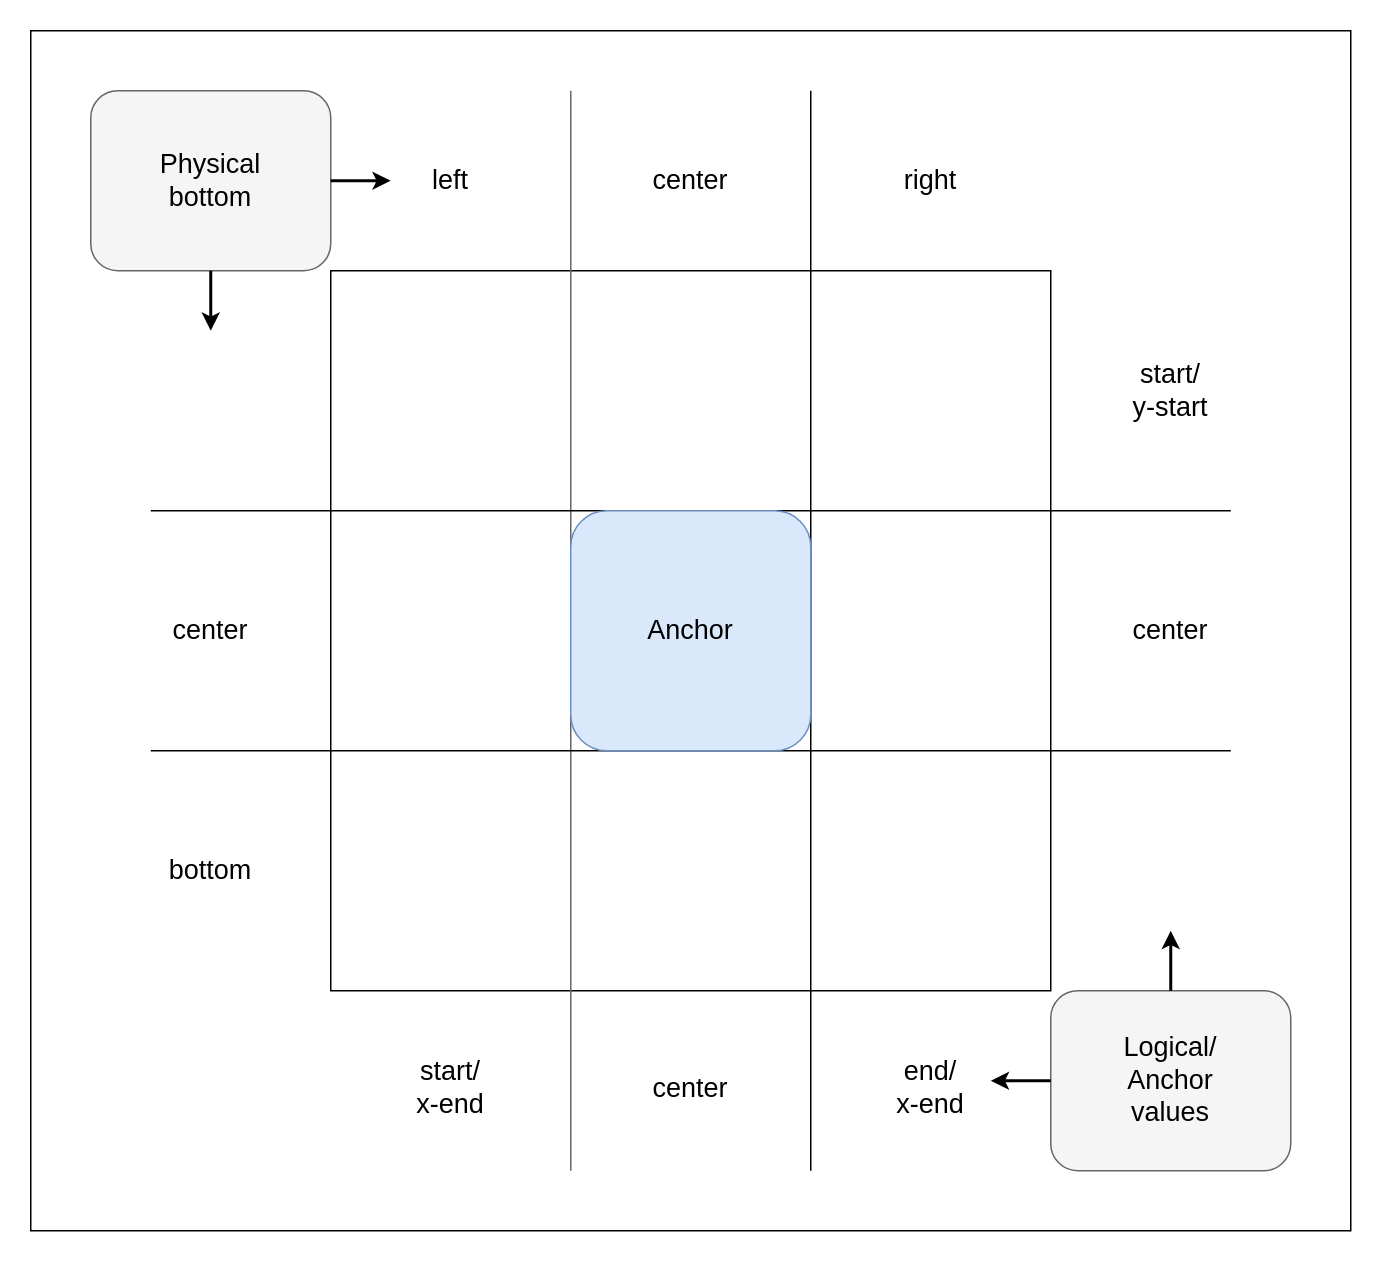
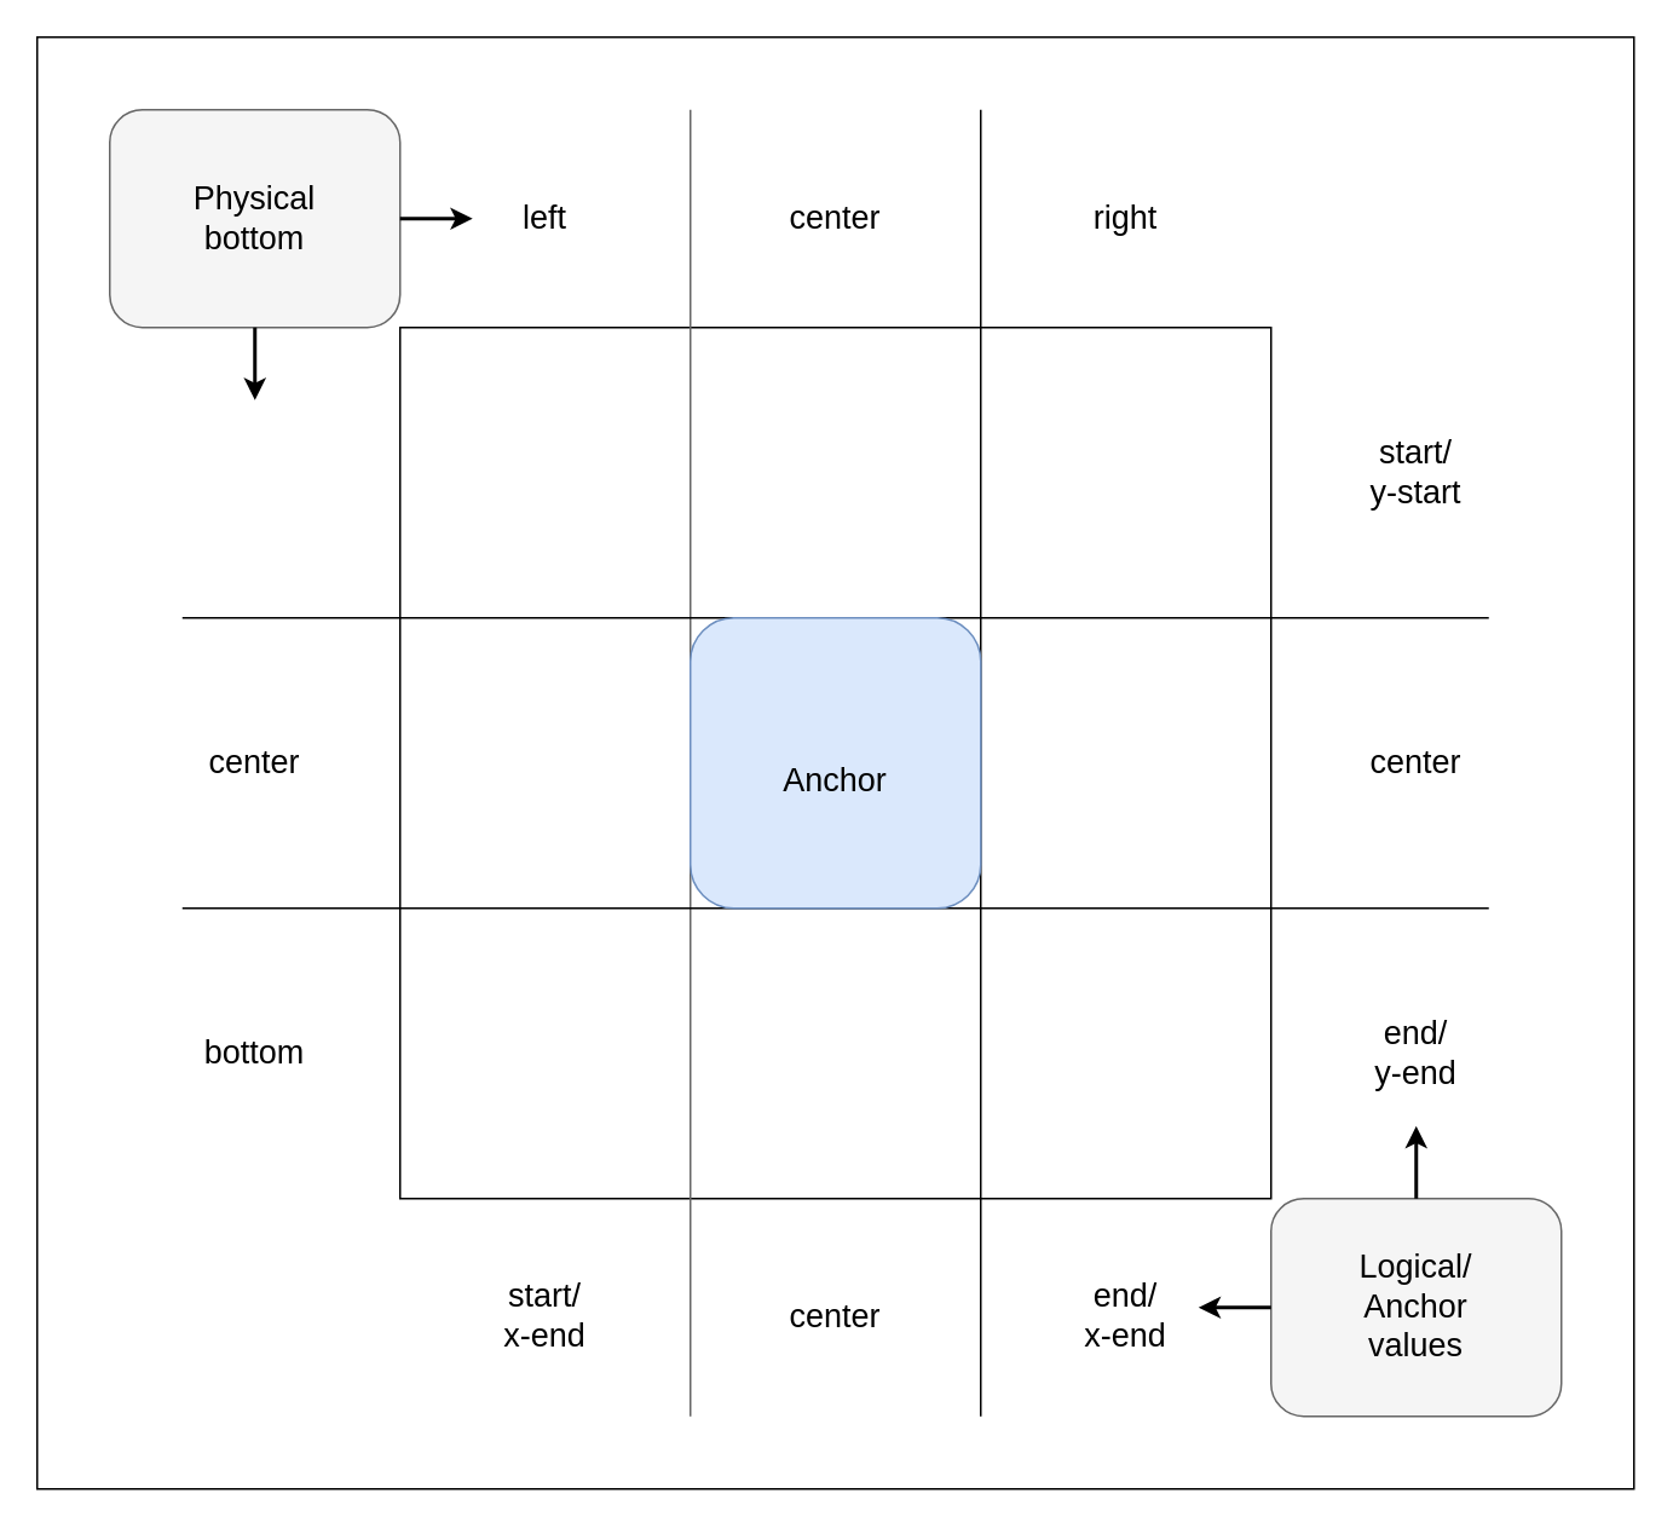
- <mxCell id="9" value="&lt;font style=&quot;font-size: 18px;&quot;&gt;Anchor&lt;/font&gt;" style="text;html=1;strokeColor=none;fillColor=none;align=center;verticalAlign=middle;whiteSpace=wrap;rounded=0;" parent="1" vertex="1"><mxGeometry x="430" y="405" width="60" height="30" as="geometry" /></mxCell>
+ <mxCell id="9" value="&lt;font style=&quot;font-size: 18px;&quot;&gt;Anchor&lt;/font&gt;" style="text;html=1;strokeColor=none;fillColor=none;align=center;verticalAlign=middle;whiteSpace=wrap;rounded=0;" parent="1" vertex="1"><mxGeometry x="430" y="415" width="60" height="30" as="geometry" /></mxCell>
+ <mxCell id="12" value="&lt;div&gt;end/&lt;/div&gt;&lt;div&gt;y-end&lt;br&gt;&lt;/div&gt;" style="text;html=1;strokeColor=none;fillColor=none;align=center;verticalAlign=middle;whiteSpace=wrap;rounded=0;fontSize=18;" parent="1" vertex="1"><mxGeometry x="750" y="565" width="60" height="30" as="geometry" /></mxCell>
